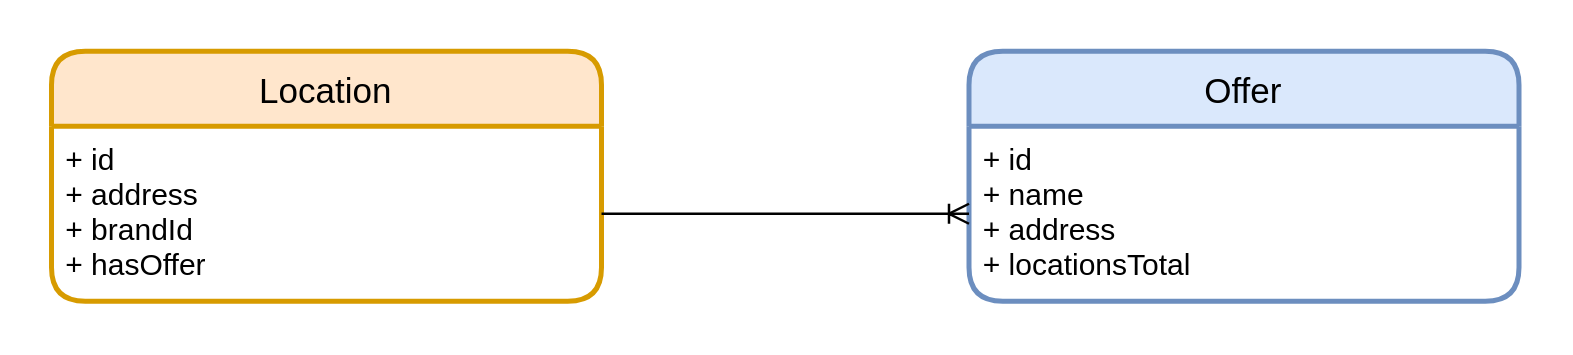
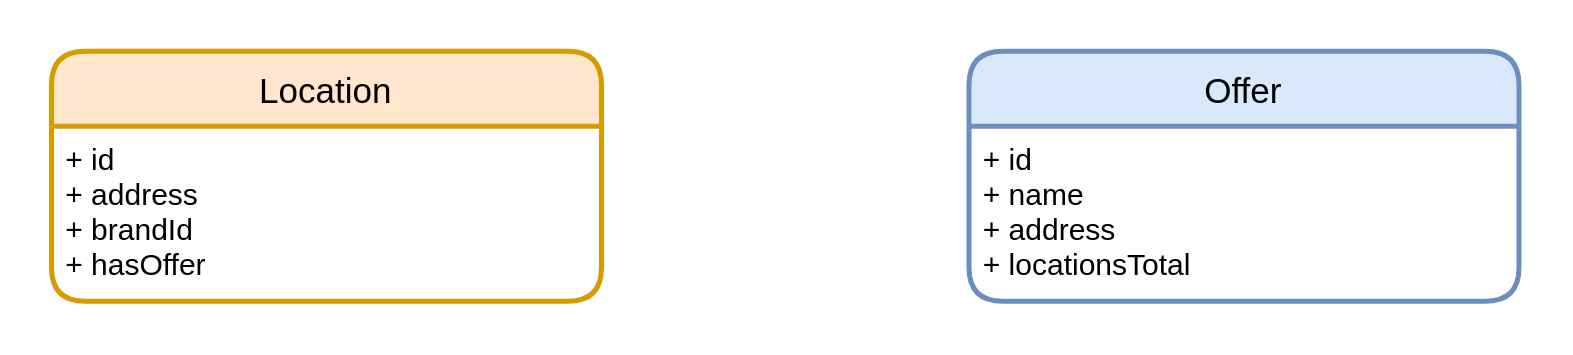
- <mxCell id="6" value="" style="edgeStyle=entityRelationEdgeStyle;fontSize=12;html=1;endArrow=ERoneToMany;rounded=0;exitX=1;exitY=0.5;exitDx=0;exitDy=0;" parent="1" source="3" target="5" edge="1"><mxGeometry width="100" height="100" relative="1" as="geometry"><mxPoint x="247" y="85" as="sourcePoint" /><mxPoint x="157" y="370" as="targetPoint" /></mxGeometry></mxCell>
